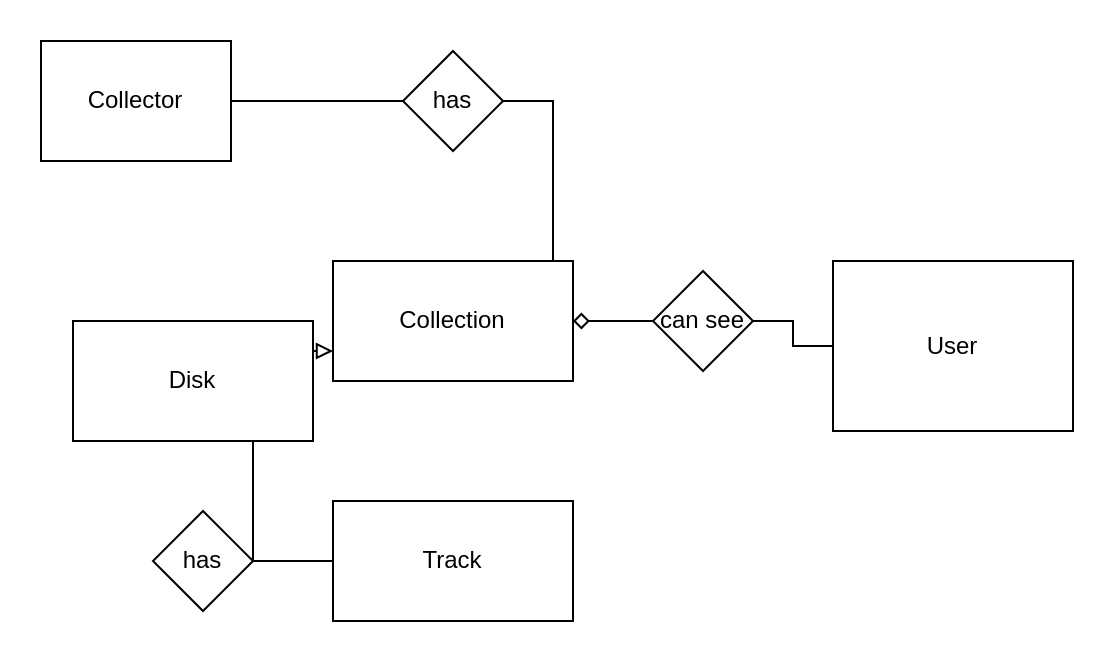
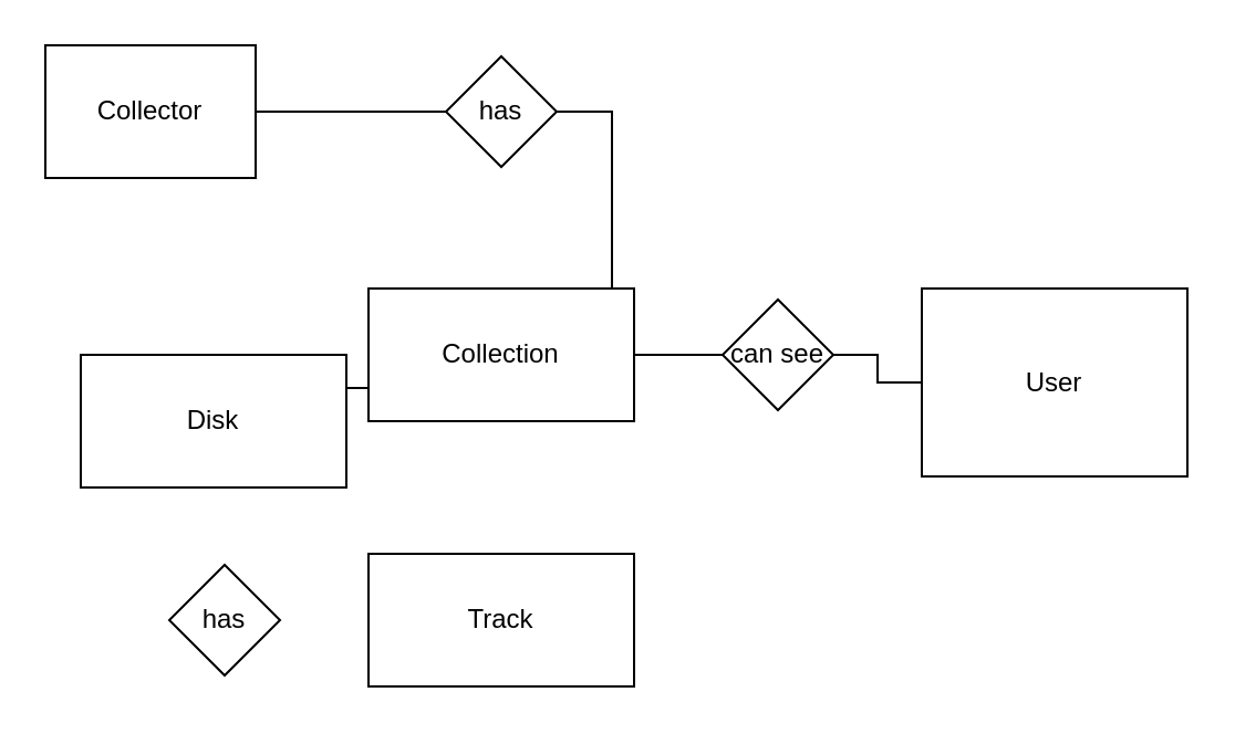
- <mxCell id="2" style="edgeStyle=orthogonalEdgeStyle;rounded=0;orthogonalLoop=1;jettySize=auto;html=1;exitX=0;exitY=0.5;exitDx=0;exitDy=0;endArrow=diamond;endFill=0;entryX=1;entryY=0.5;entryDx=0;entryDy=0;startArrow=none;" edge="1" parent="1" source="14" target="6"><mxGeometry relative="1" as="geometry" /></mxCell>
+ <mxCell id="2" style="edgeStyle=orthogonalEdgeStyle;rounded=0;orthogonalLoop=1;jettySize=auto;html=1;exitX=0;exitY=0.5;exitDx=0;exitDy=0;endArrow=none;endFill=0;entryX=1;entryY=0.5;entryDx=0;entryDy=0;startArrow=none;" edge="1" parent="1" source="14" target="6"><mxGeometry relative="1" as="geometry" /></mxCell>
- <mxCell id="7" style="edgeStyle=orthogonalEdgeStyle;rounded=0;orthogonalLoop=1;jettySize=auto;html=1;exitX=1;exitY=0.25;exitDx=0;exitDy=0;entryX=0;entryY=0.75;entryDx=0;entryDy=0;endArrow=block;endFill=0;" edge="1" parent="1" source="9" target="6"><mxGeometry relative="1" as="geometry" /></mxCell>
+ <mxCell id="7" style="edgeStyle=orthogonalEdgeStyle;rounded=0;orthogonalLoop=1;jettySize=auto;html=1;exitX=1;exitY=0.25;exitDx=0;exitDy=0;entryX=0;entryY=0.75;entryDx=0;entryDy=0;endArrow=none;endFill=0;" edge="1" parent="1" source="9" target="6"><mxGeometry relative="1" as="geometry" /></mxCell>
- <mxCell id="8" style="edgeStyle=orthogonalEdgeStyle;rounded=0;orthogonalLoop=1;jettySize=auto;html=1;exitX=0.75;exitY=1;exitDx=0;exitDy=0;entryX=0;entryY=0.5;entryDx=0;entryDy=0;endArrow=none;endFill=0;" edge="1" parent="1" source="9" target="10"><mxGeometry relative="1" as="geometry" /></mxCell>
